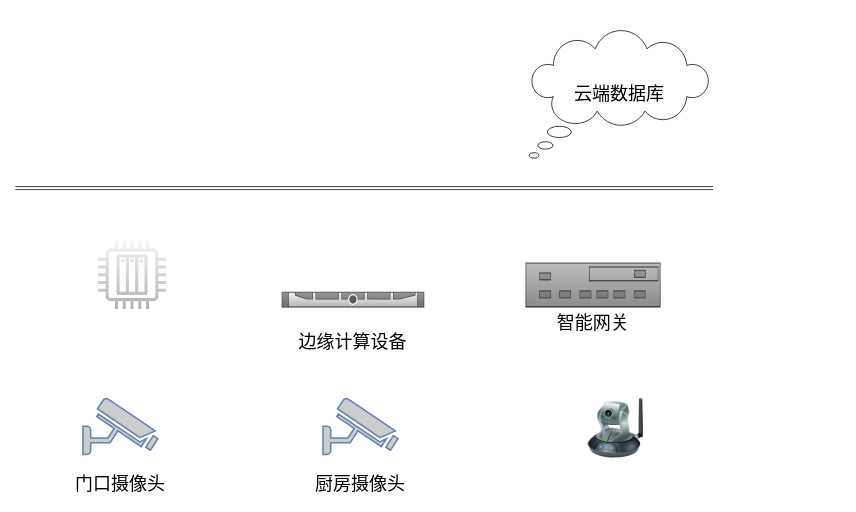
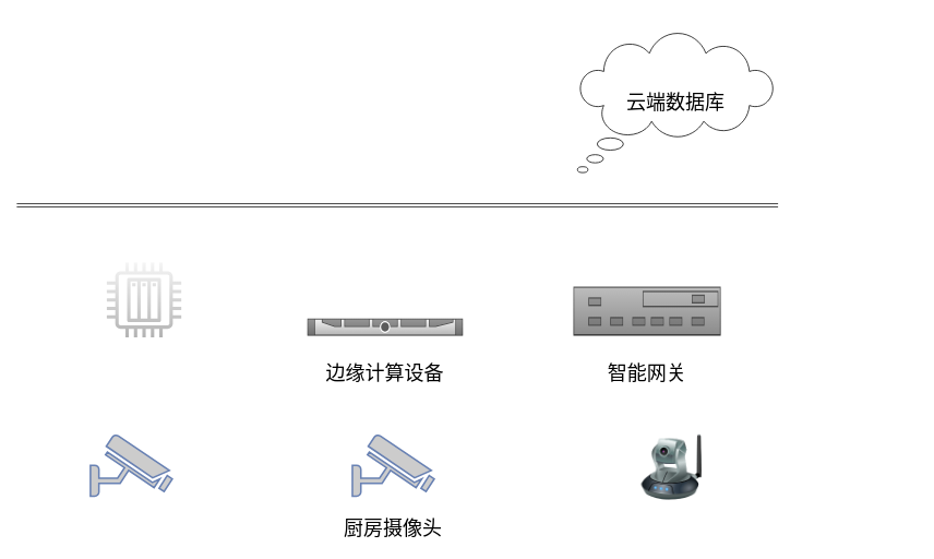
- <mxCell id="8" value="智能网关" style="text;strokeColor=none;align=center;fillColor=none;html=1;verticalAlign=middle;whiteSpace=wrap;rounded=0;fontSize=24;" vertex="1" parent="7"><mxGeometry x="30" y="66" width="120" height="30" as="geometry" /></mxCell>
+ <mxCell id="8" value="智能网关" style="text;strokeColor=none;align=center;fillColor=none;html=1;verticalAlign=middle;whiteSpace=wrap;rounded=0;fontSize=24;" vertex="1" parent="7"><mxGeometry x="30" y="91" width="120" height="30" as="geometry" /></mxCell>
- <mxCell id="19" value="门口摄像头" style="text;strokeColor=none;align=center;fillColor=none;html=1;verticalAlign=middle;whiteSpace=wrap;rounded=0;fontSize=24;" vertex="1" parent="17"><mxGeometry y="100" width="140" height="30" as="geometry" /></mxCell>
